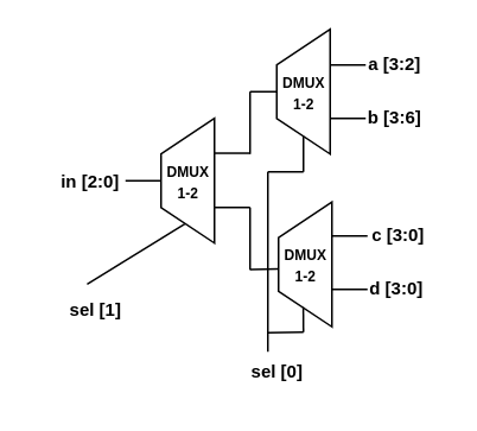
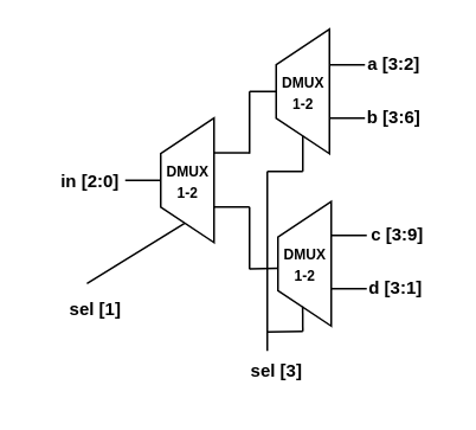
- <mxCell id="22" value="&lt;b style=&quot;font-size: 10px;&quot;&gt;&lt;font style=&quot;font-size: 10px;&quot;&gt;c [3:0]&lt;/font&gt;&lt;/b&gt;" style="text;html=1;align=center;verticalAlign=middle;resizable=0;points=[];autosize=1;strokeColor=none;fillColor=none;fontColor=#000000;fontSize=10;" parent="1" vertex="1"><mxGeometry x="199" y="119" width="47" height="24" as="geometry" /></mxCell>
+ <mxCell id="22" value="&lt;b style=&quot;font-size: 10px;&quot;&gt;&lt;font style=&quot;font-size: 10px;&quot;&gt;c [3:9]&lt;/font&gt;&lt;/b&gt;" style="text;html=1;align=center;verticalAlign=middle;resizable=0;points=[];autosize=1;strokeColor=none;fillColor=none;fontColor=#000000;fontSize=10;" parent="1" vertex="1"><mxGeometry x="199" y="119" width="47" height="24" as="geometry" /></mxCell>
- <mxCell id="23" value="&lt;b style=&quot;font-size: 10px;&quot;&gt;&lt;font style=&quot;font-size: 10px;&quot;&gt;d [3:0]&lt;/font&gt;&lt;/b&gt;" style="text;html=1;align=center;verticalAlign=middle;resizable=0;points=[];autosize=1;strokeColor=none;fillColor=none;fontColor=#000000;fontSize=10;" parent="1" vertex="1"><mxGeometry x="198" y="149" width="48" height="24" as="geometry" /></mxCell>
+ <mxCell id="23" value="&lt;b style=&quot;font-size: 10px;&quot;&gt;&lt;font style=&quot;font-size: 10px;&quot;&gt;d [3:1]&lt;/font&gt;&lt;/b&gt;" style="text;html=1;align=center;verticalAlign=middle;resizable=0;points=[];autosize=1;strokeColor=none;fillColor=none;fontColor=#000000;fontSize=10;" parent="1" vertex="1"><mxGeometry x="198" y="149" width="48" height="24" as="geometry" /></mxCell>
- <mxCell id="27" value="&lt;b style=&quot;font-size: 10px;&quot;&gt;&lt;font style=&quot;font-size: 10px;&quot;&gt;sel [0]&lt;/font&gt;&lt;/b&gt;" style="text;html=1;align=center;verticalAlign=middle;resizable=0;points=[];autosize=1;strokeColor=none;fillColor=none;fontColor=#000000;fontSize=10;" parent="1" vertex="1"><mxGeometry x="131" y="196" width="47" height="24" as="geometry" /></mxCell>
+ <mxCell id="27" value="&lt;b style=&quot;font-size: 10px;&quot;&gt;&lt;font style=&quot;font-size: 10px;&quot;&gt;sel [3]&lt;/font&gt;&lt;/b&gt;" style="text;html=1;align=center;verticalAlign=middle;resizable=0;points=[];autosize=1;strokeColor=none;fillColor=none;fontColor=#000000;fontSize=10;" parent="1" vertex="1"><mxGeometry x="131" y="196" width="47" height="24" as="geometry" /></mxCell>
